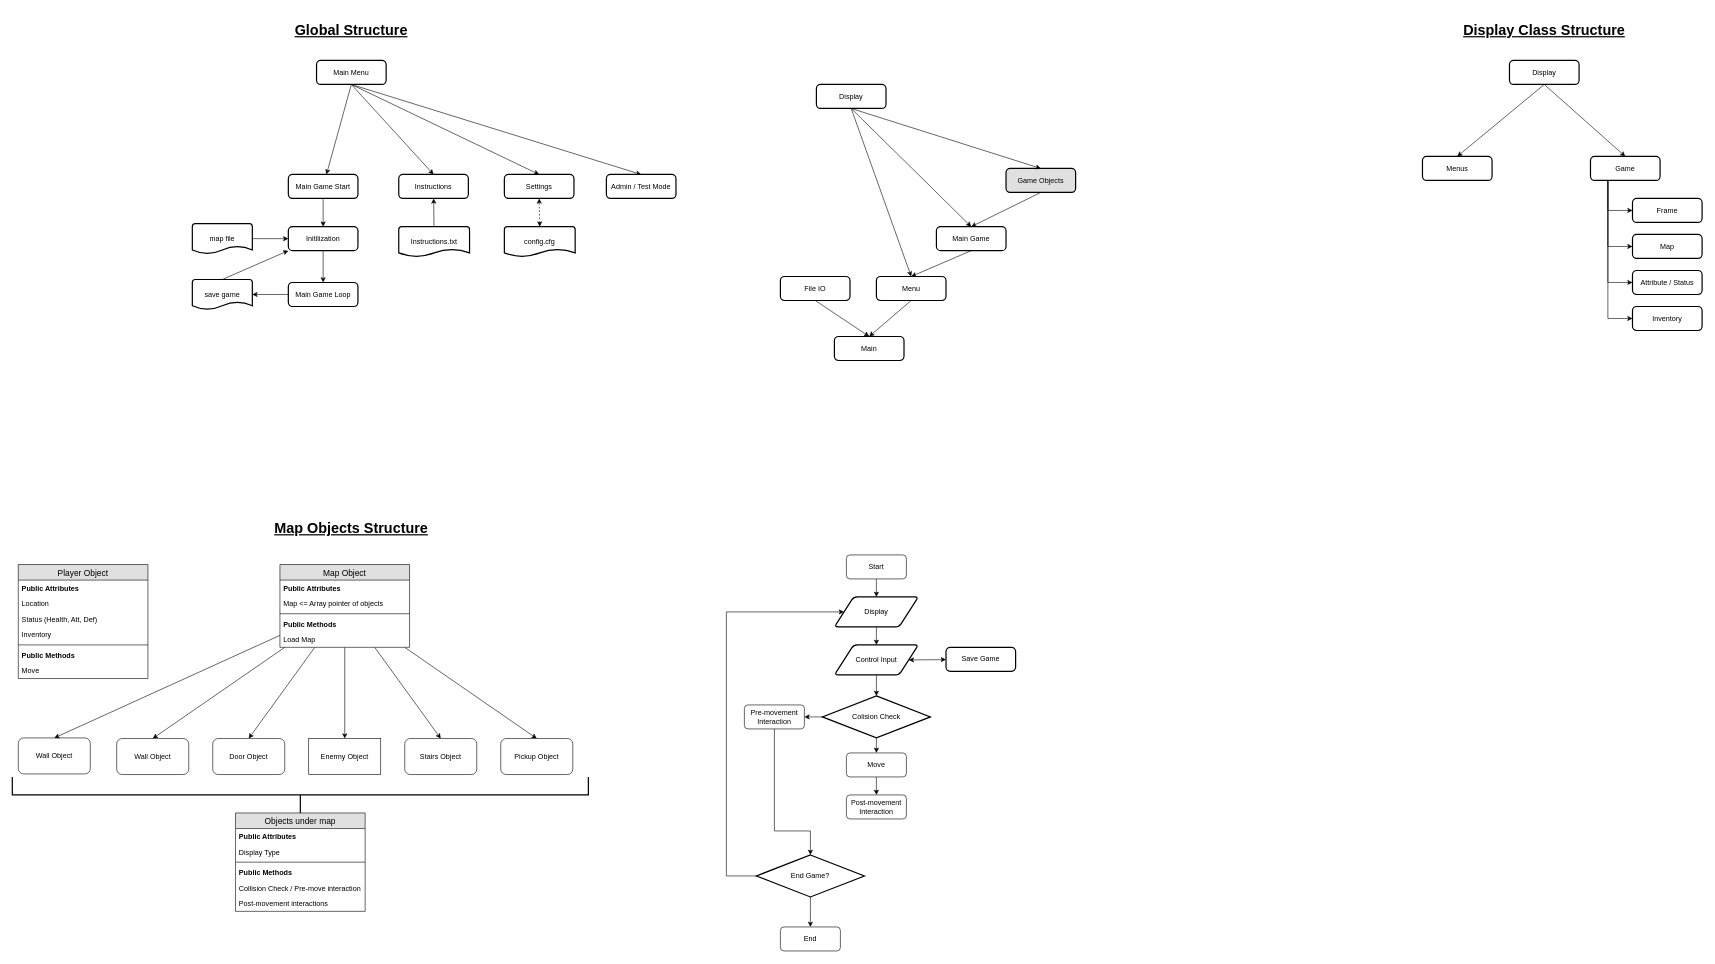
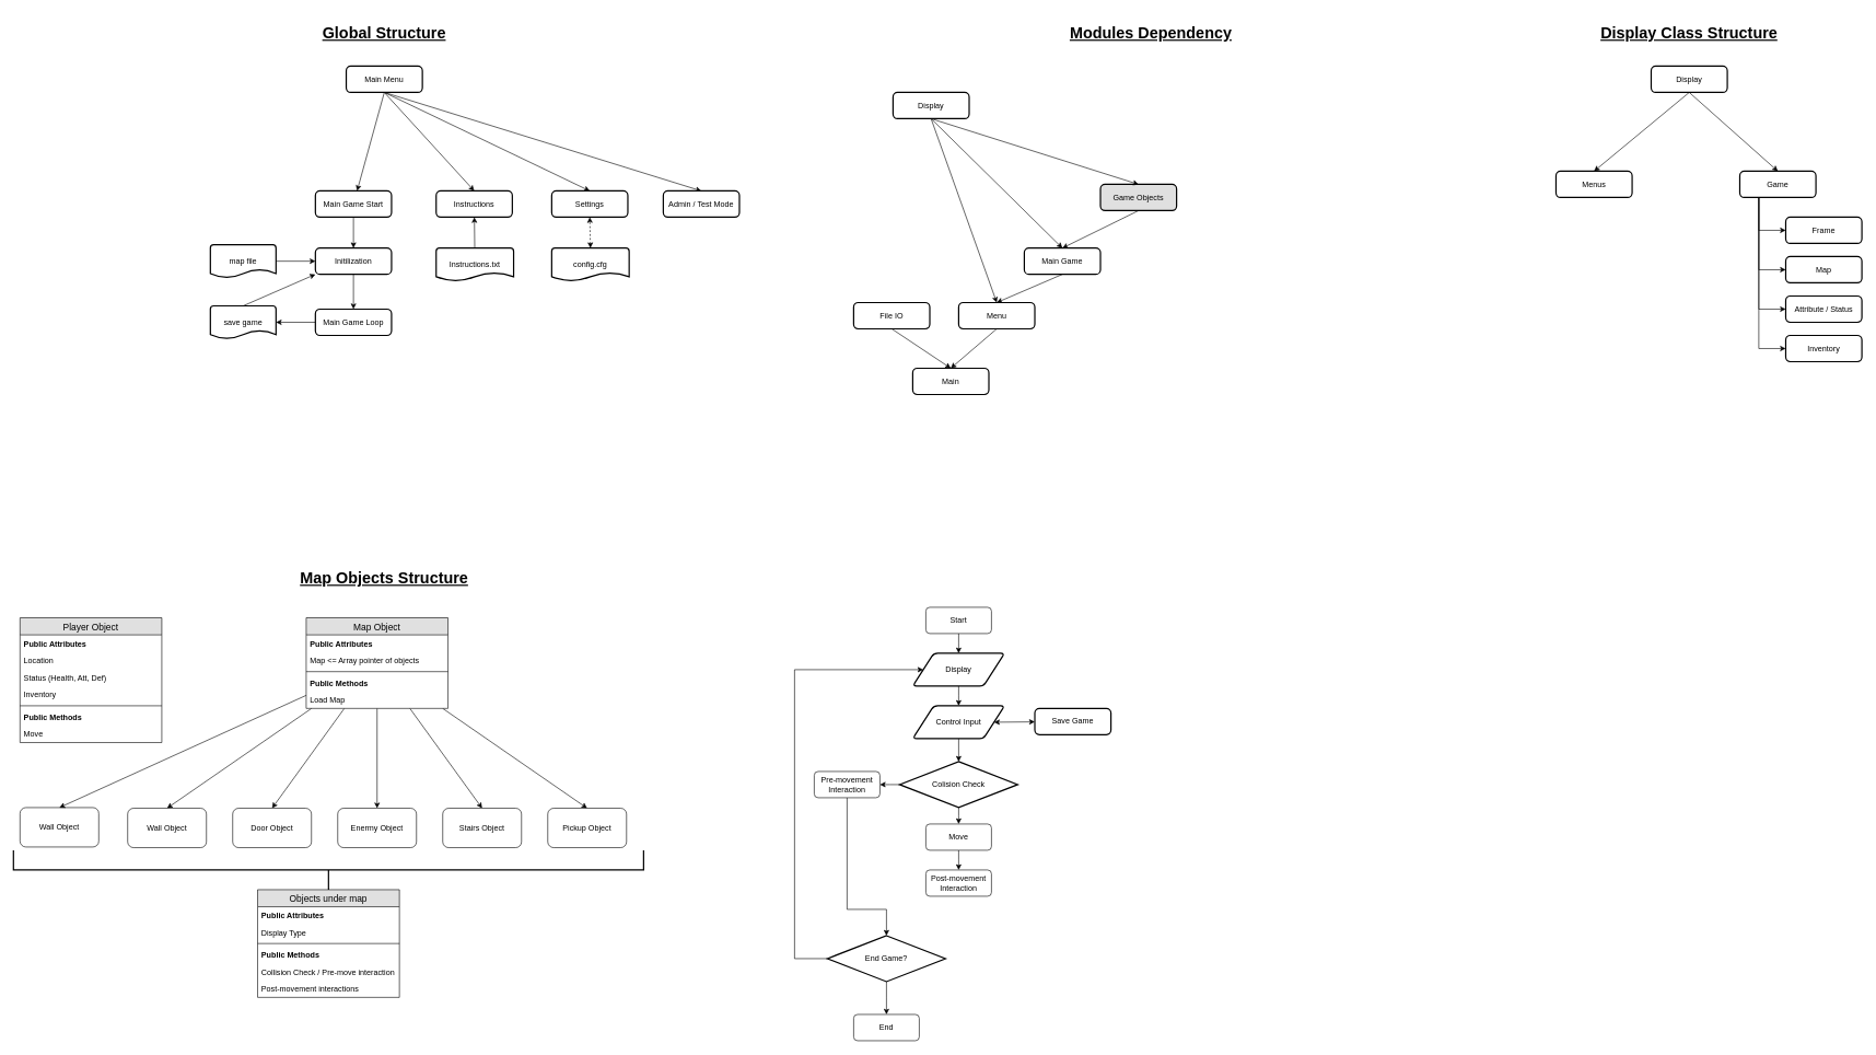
+ <mxCell id="51" value="&lt;h1&gt;Modules Dependency&lt;/h1&gt;" style="text;html=1;strokeColor=none;fillColor=none;align=center;verticalAlign=middle;whiteSpace=wrap;rounded=0;shadow=0;fontStyle=4" vertex="1" parent="1"><mxGeometry x="1588" y="20" width="330" height="60" as="geometry" /></mxCell>
- <mxCell id="8" value="Enermy Object" style="whiteSpace=wrap;html=1;rounded=0;" parent="1" vertex="1"><mxGeometry x="514" y="1230" width="120" height="60" as="geometry" /></mxCell>
+ <mxCell id="8" value="Enermy Object" style="rounded=1;whiteSpace=wrap;html=1;" parent="1" vertex="1"><mxGeometry x="514" y="1230" width="120" height="60" as="geometry" /></mxCell>
